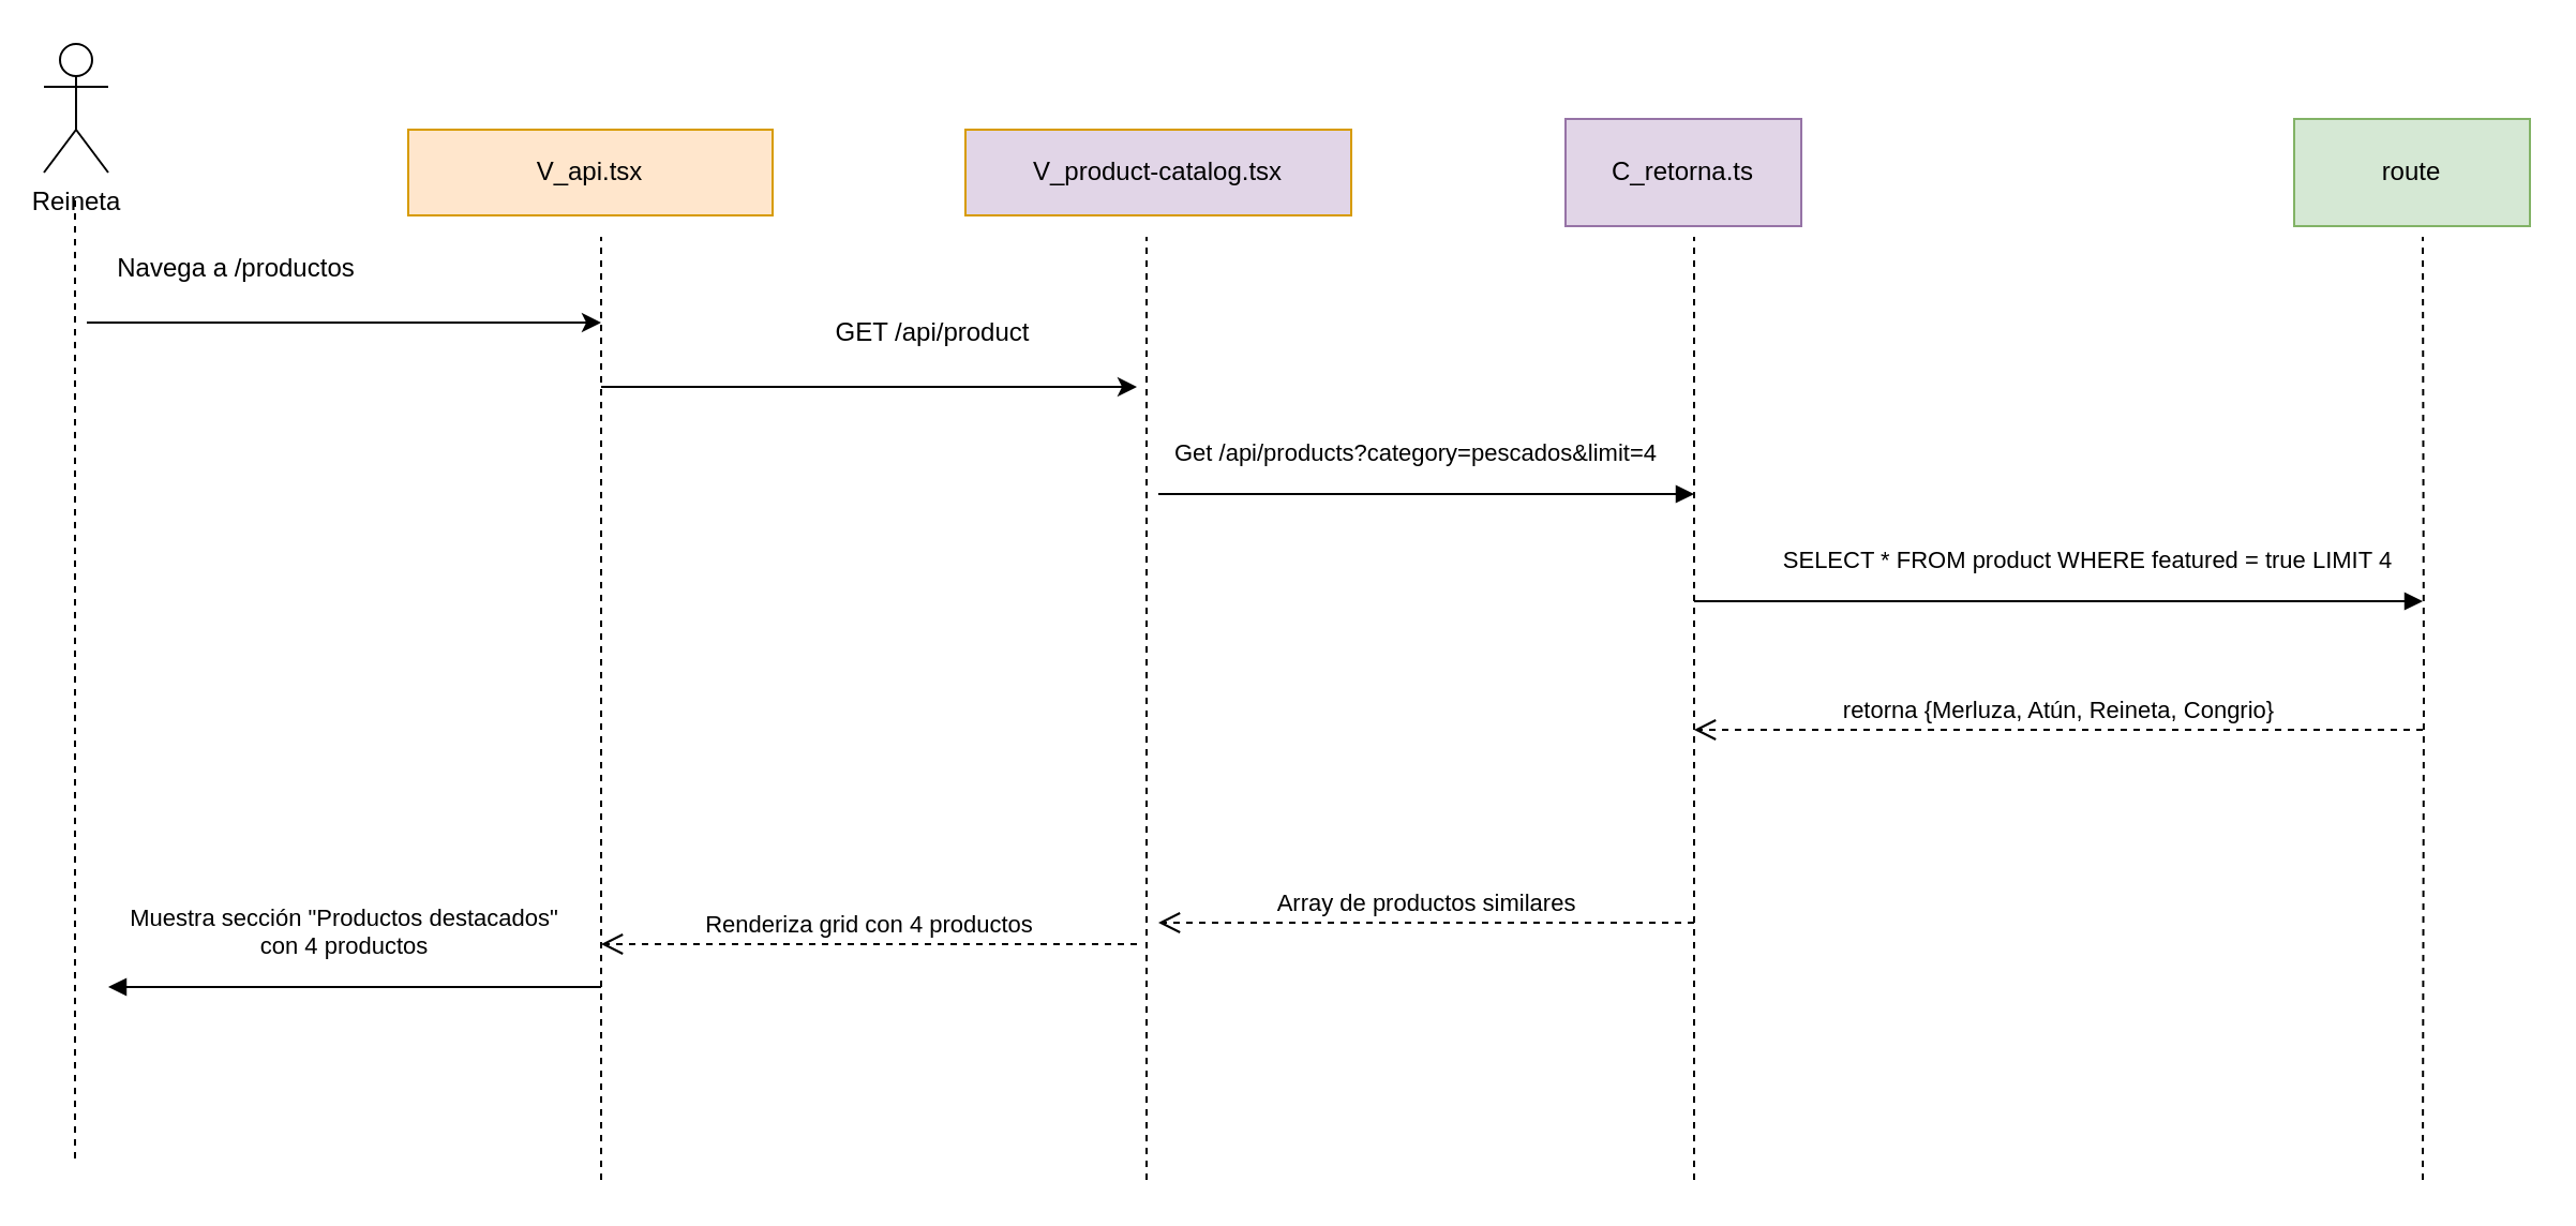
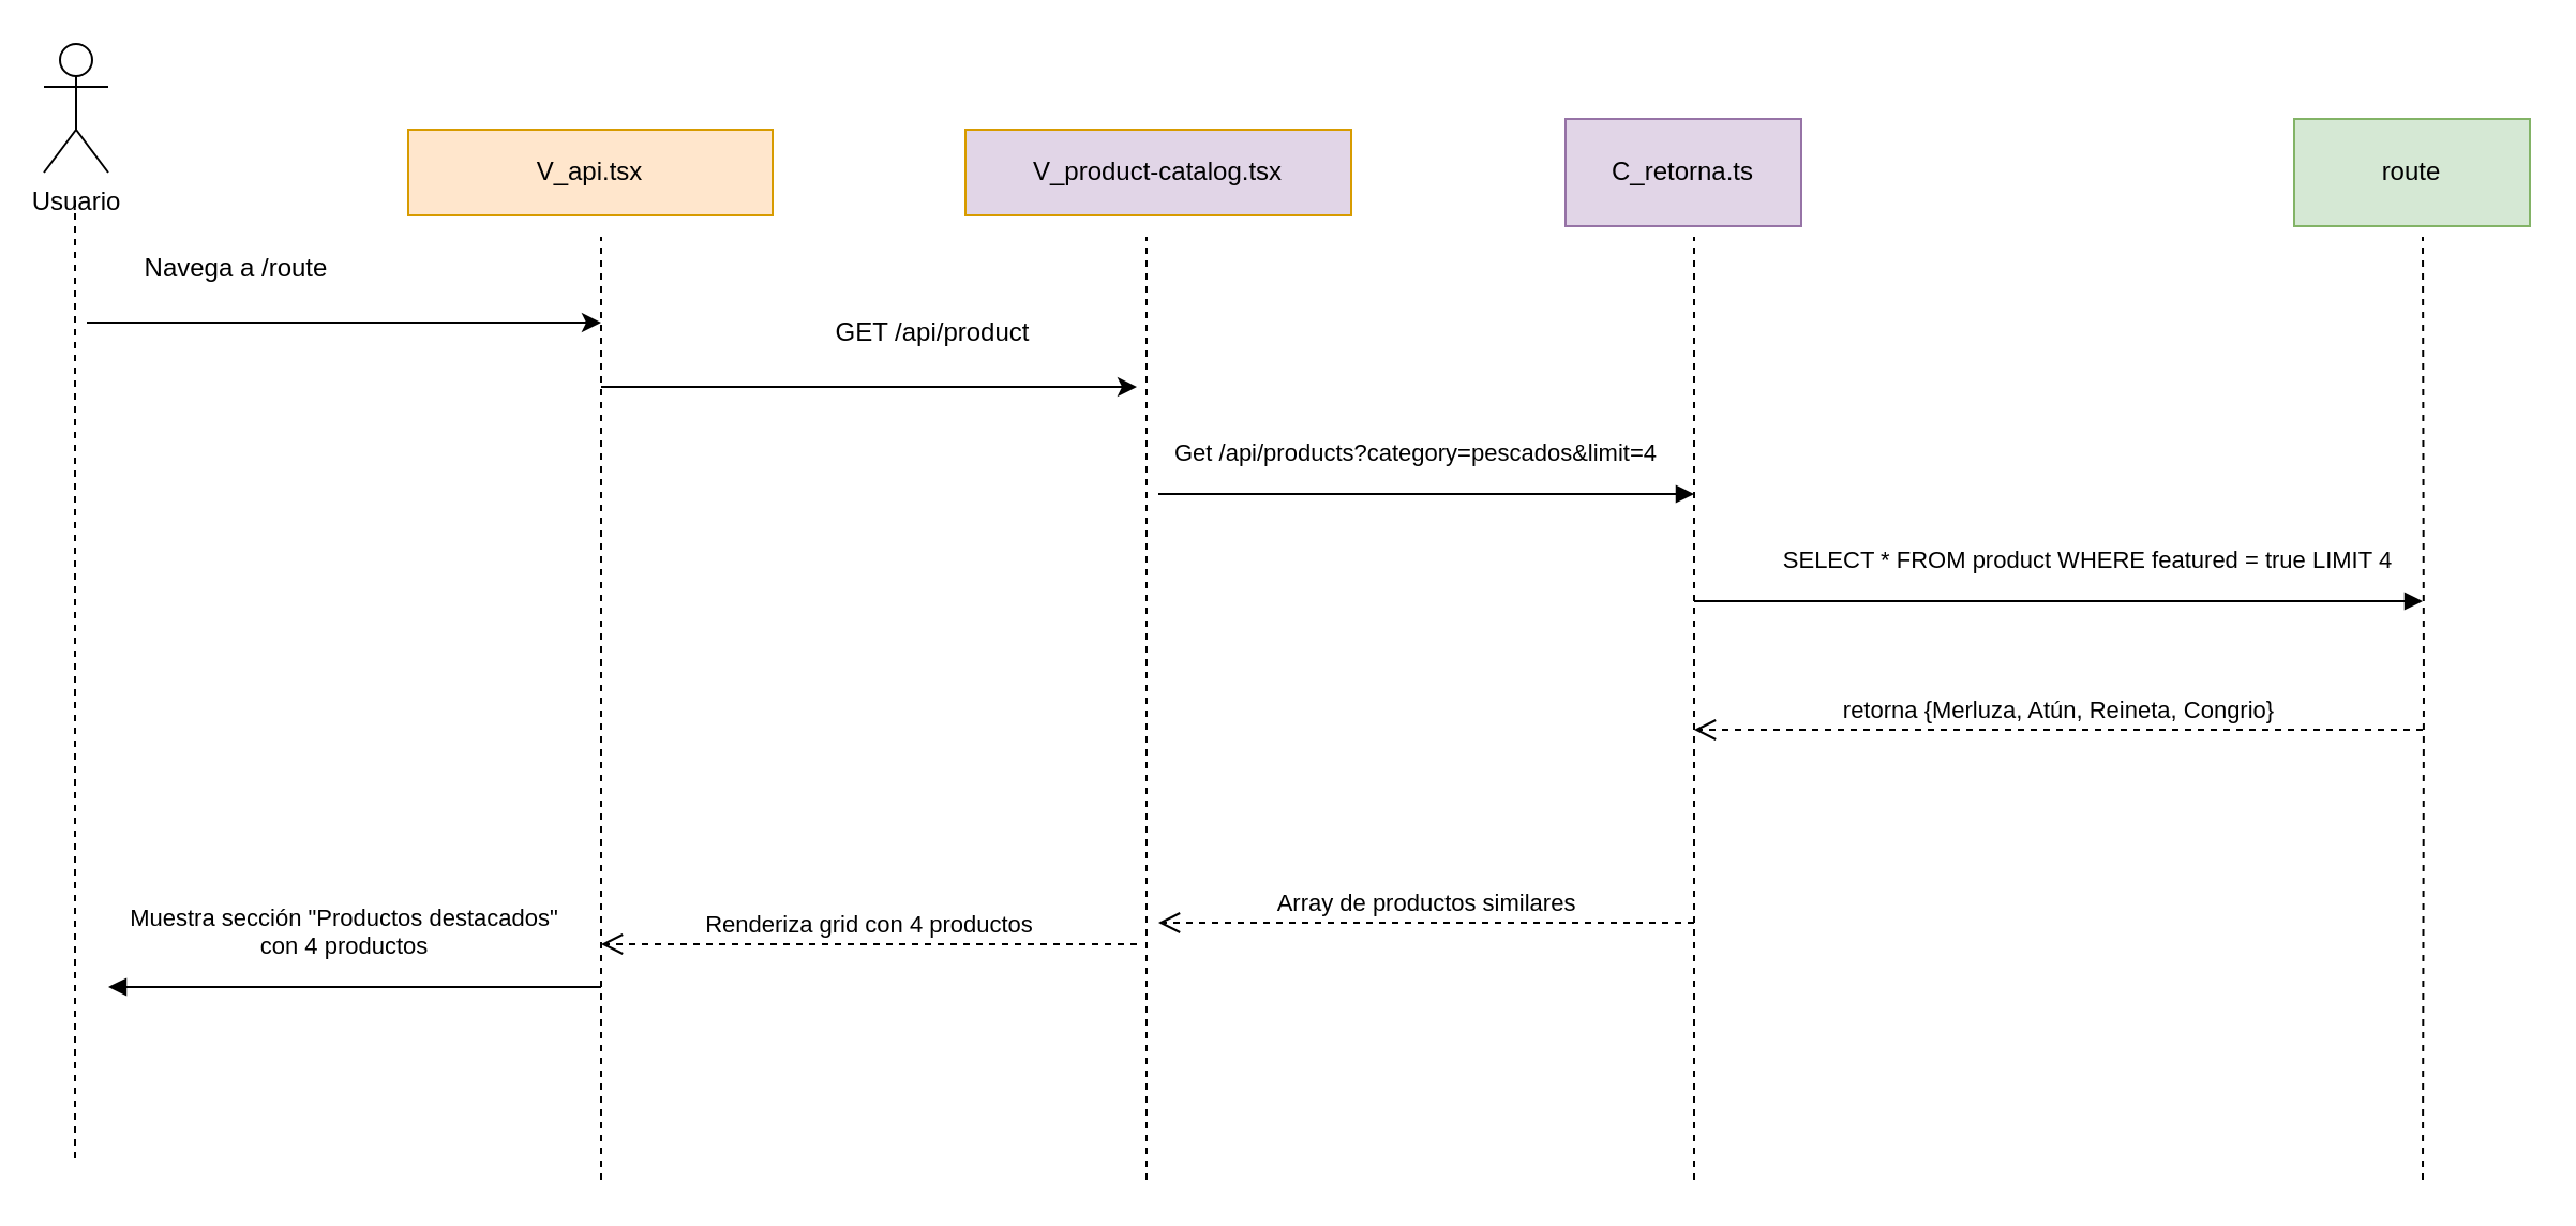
- <mxCell id="2" value="Reineta" style="shape=umlActor;verticalLabelPosition=bottom;verticalAlign=top;html=1;labelPosition=center;align=center;" vertex="1" parent="1"><mxGeometry x="20" y="20" width="30" height="60" as="geometry" /></mxCell>
+ <mxCell id="2" value="Usuario" style="shape=umlActor;verticalLabelPosition=bottom;verticalAlign=top;html=1;labelPosition=center;align=center;" vertex="1" parent="1"><mxGeometry x="20" y="20" width="30" height="60" as="geometry" /></mxCell>
- <mxCell id="5" value="Navega a /productos" style="text;html=1;align=center;verticalAlign=middle;whiteSpace=wrap;rounded=0;" vertex="1" parent="1"><mxGeometry x="40" y="110" width="140" height="30" as="geometry" /></mxCell>
+ <mxCell id="5" value="Navega a /route" style="text;html=1;align=center;verticalAlign=middle;whiteSpace=wrap;rounded=0;" vertex="1" parent="1"><mxGeometry x="40" y="110" width="140" height="30" as="geometry" /></mxCell>
